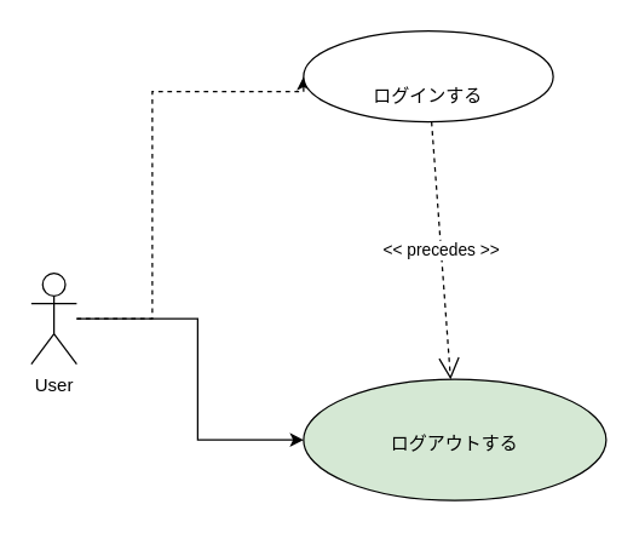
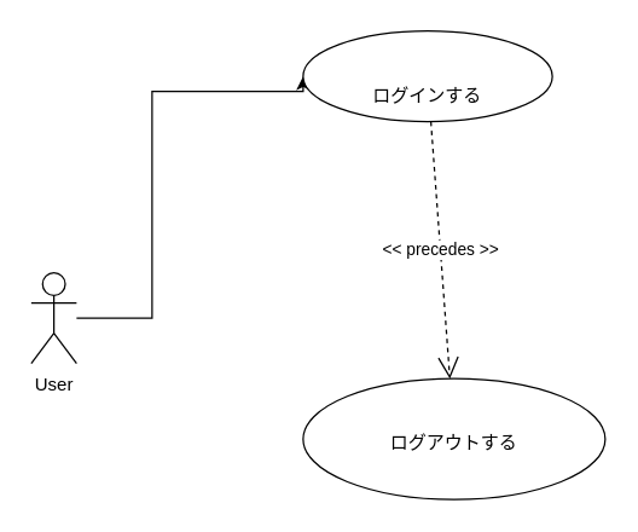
- <mxCell id="2" value="" style="edgeStyle=orthogonalEdgeStyle;rounded=0;orthogonalLoop=1;jettySize=auto;html=1;entryX=0;entryY=0.5;entryDx=0;entryDy=0;dashed=1;" parent="1" source="3" target="4" edge="1"><mxGeometry relative="1" as="geometry"><Array as="points"><mxPoint x="100" y="210" /><mxPoint x="100" y="60" /></Array><mxPoint x="190" y="60" as="targetPoint" /></mxGeometry></mxCell>
+ <mxCell id="2" value="" style="edgeStyle=orthogonalEdgeStyle;rounded=0;orthogonalLoop=1;jettySize=auto;html=1;entryX=0;entryY=0.5;entryDx=0;entryDy=0;" parent="1" source="3" target="4" edge="1"><mxGeometry relative="1" as="geometry"><Array as="points"><mxPoint x="100" y="210" /><mxPoint x="100" y="60" /></Array><mxPoint x="190" y="60" as="targetPoint" /></mxGeometry></mxCell>
- <mxCell id="7" value="" style="edgeStyle=orthogonalEdgeStyle;rounded=0;orthogonalLoop=1;jettySize=auto;html=1;" parent="1" source="3" target="5" edge="1"><mxGeometry relative="1" as="geometry"><mxPoint x="-240" y="190" as="sourcePoint" /><mxPoint x="230" y="270" as="targetPoint" /><Array as="points"><mxPoint x="130" y="210" /><mxPoint x="130" y="290" /></Array></mxGeometry></mxCell>
- <mxCell id="5" value="&lt;br&gt;&lt;br&gt;ログアウトする" style="ellipse;whiteSpace=wrap;html=1;verticalAlign=top;fillColor=#d5e8d4;" parent="1" vertex="1"><mxGeometry x="200" y="250" width="200" height="80" as="geometry" /></mxCell>
+ <mxCell id="5" value="&lt;br&gt;&lt;br&gt;ログアウトする" style="ellipse;whiteSpace=wrap;html=1;verticalAlign=top;" parent="1" vertex="1"><mxGeometry x="200" y="250" width="200" height="80" as="geometry" /></mxCell>
